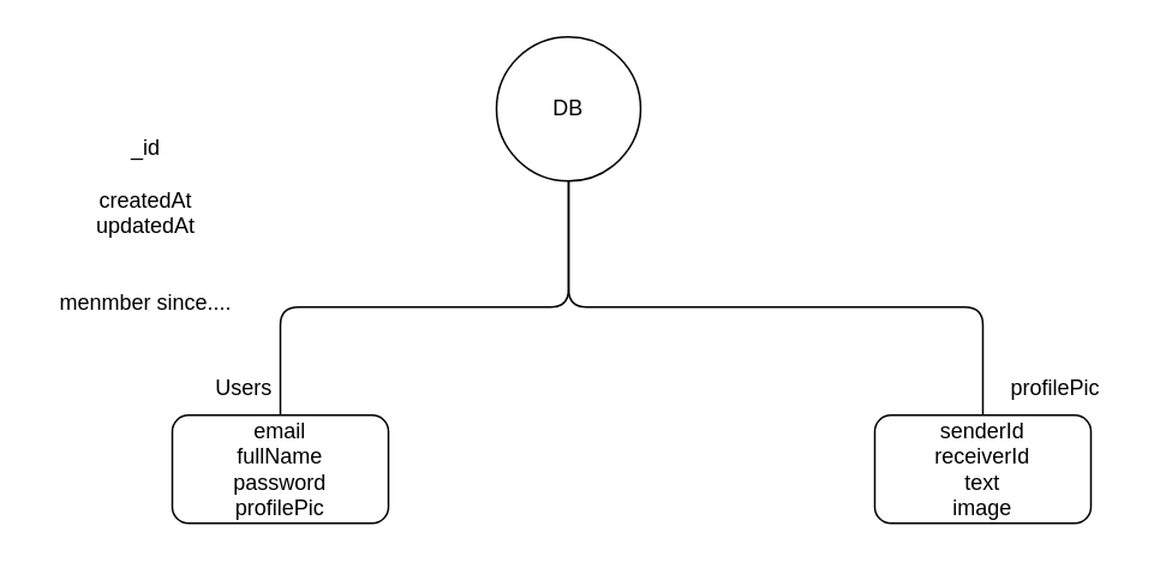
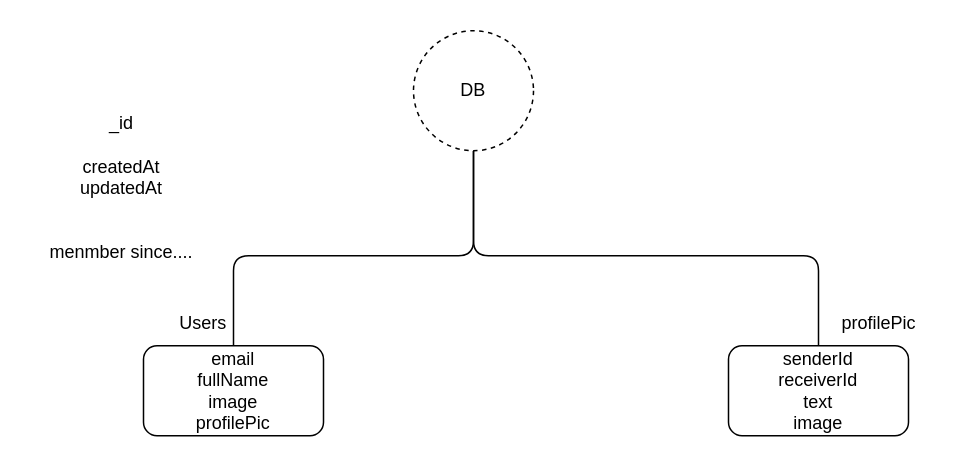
- <mxCell id="4" value="DB" style="ellipse;whiteSpace=wrap;html=1;" vertex="1" parent="1"><mxGeometry x="275" y="20" width="80" height="80" as="geometry" /></mxCell>
+ <mxCell id="4" value="DB" style="ellipse;whiteSpace=wrap;html=1;dashed=1;" vertex="1" parent="1"><mxGeometry x="275" y="20" width="80" height="80" as="geometry" /></mxCell>
- <mxCell id="5" value="email&lt;br&gt;fullName&lt;br&gt;password&lt;br&gt;profilePic" style="rounded=1;whiteSpace=wrap;html=1;" vertex="1" parent="1"><mxGeometry x="95" y="230" width="120" height="60" as="geometry" /></mxCell>
+ <mxCell id="5" value="email&lt;br&gt;fullName&lt;br&gt;image&lt;br&gt;profilePic" style="rounded=1;whiteSpace=wrap;html=1;" vertex="1" parent="1"><mxGeometry x="95" y="230" width="120" height="60" as="geometry" /></mxCell>
